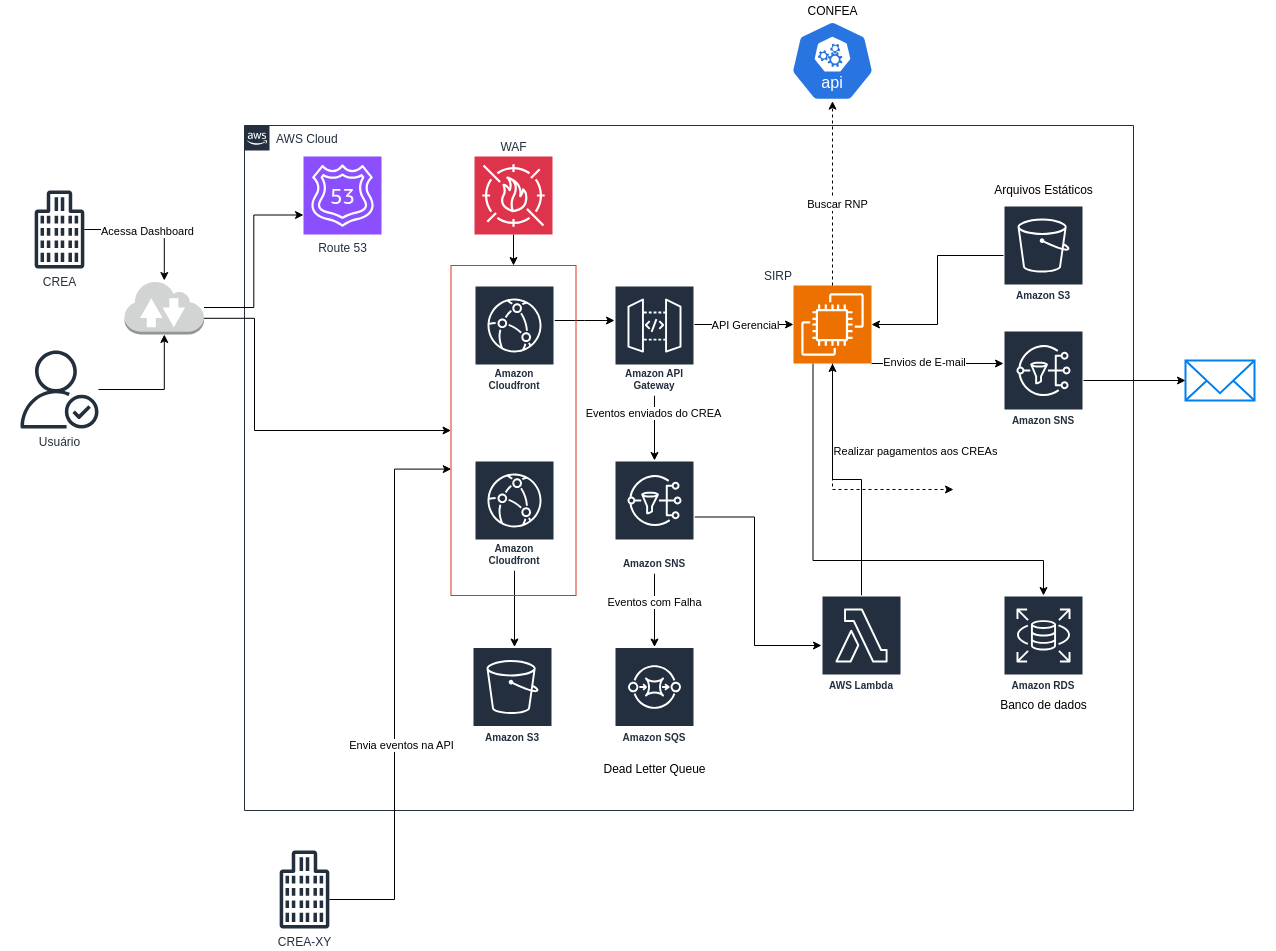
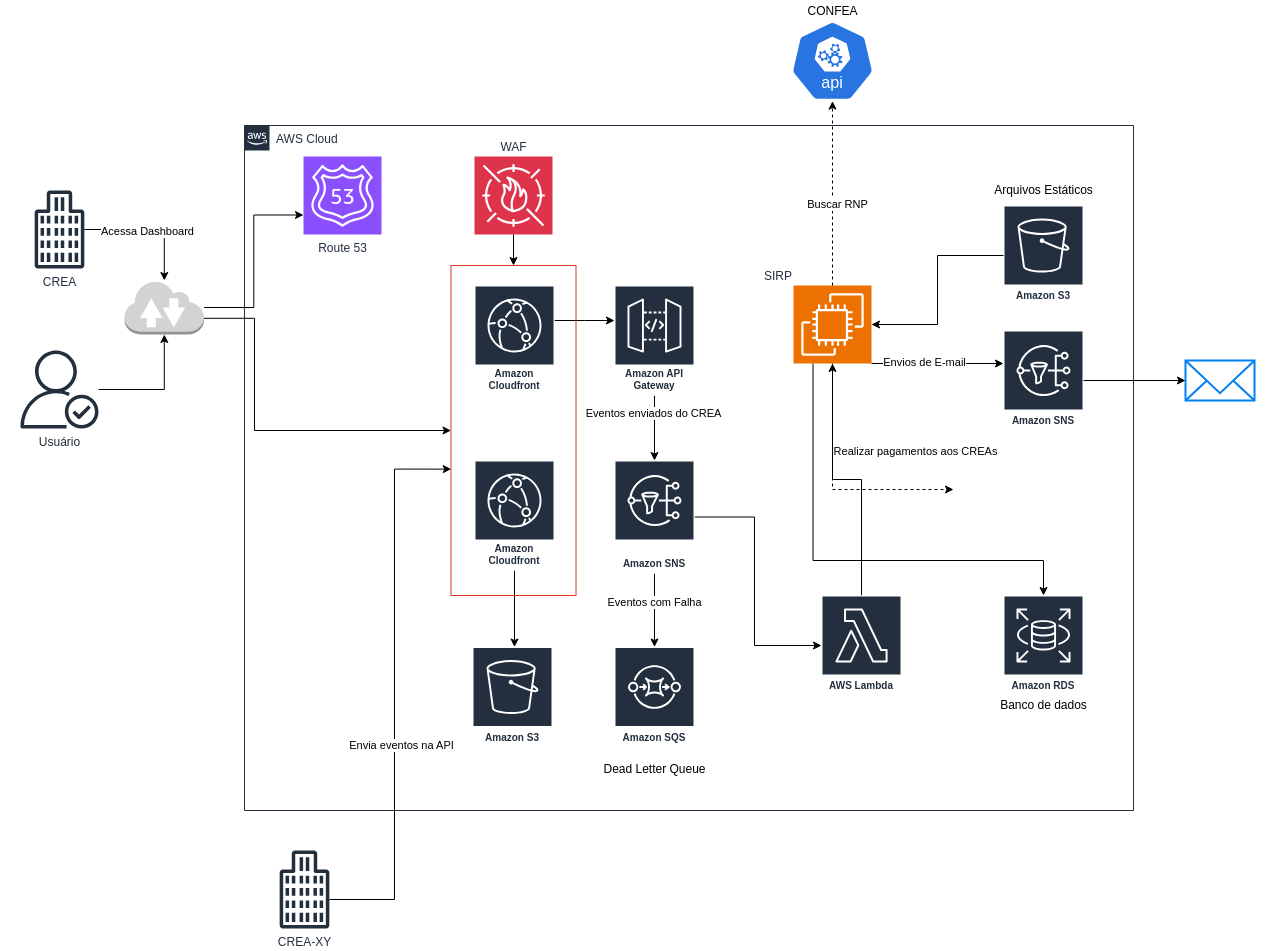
- <mxCell id="24" style="edgeStyle=orthogonalEdgeStyle;rounded=0;orthogonalLoop=1;jettySize=auto;html=1;entryX=0;entryY=0.5;entryDx=0;entryDy=0;entryPerimeter=0;" parent="2" source="18" target="8" edge="1"><mxGeometry relative="1" as="geometry"><Array as="points"><mxPoint x="499" y="199" /><mxPoint x="499" y="199" /></Array></mxGeometry></mxCell>
- <mxCell id="25" value="API Gerencial" style="edgeLabel;html=1;align=center;verticalAlign=middle;resizable=0;points=[];" vertex="1" connectable="0" parent="24"><mxGeometry relative="1" as="geometry"><mxPoint as="offset" /></mxGeometry></mxCell>
